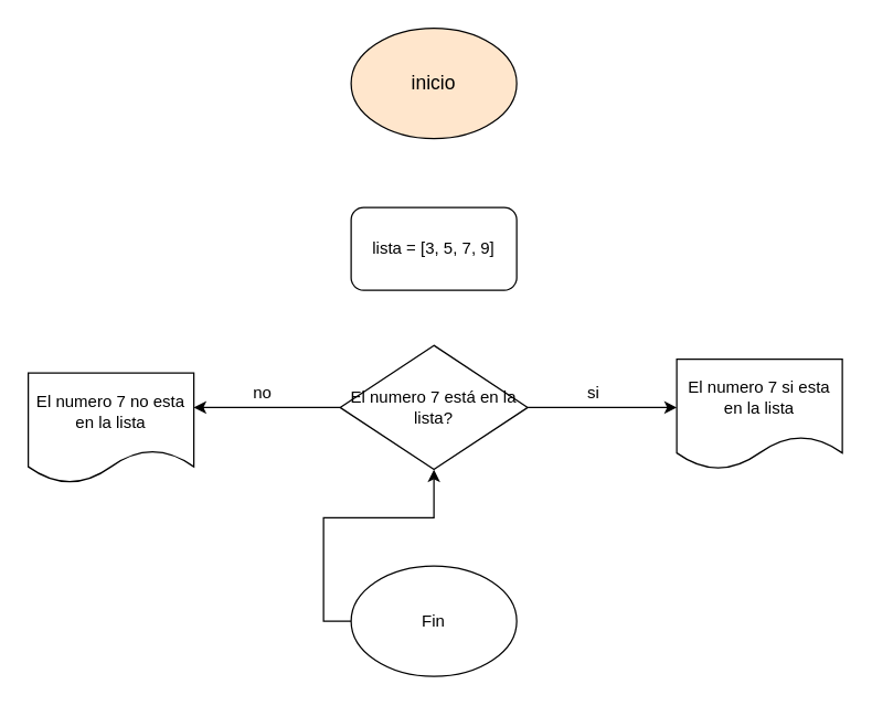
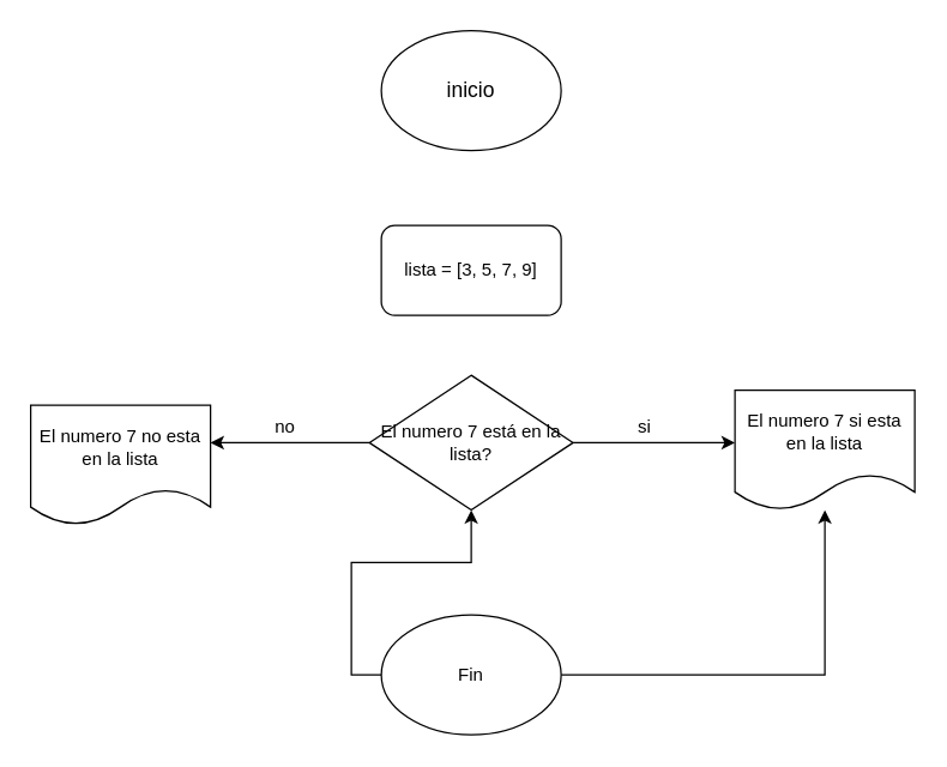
- <mxCell id="2" value="&lt;font style=&quot;font-size: 14px;&quot;&gt;inicio&lt;/font&gt;" style="ellipse;whiteSpace=wrap;html=1;fillColor=#ffe6cc;" vertex="1" parent="1"><mxGeometry x="254" y="20" width="120" height="80" as="geometry" /></mxCell>
+ <mxCell id="2" value="&lt;font style=&quot;font-size: 14px;&quot;&gt;inicio&lt;/font&gt;" style="ellipse;whiteSpace=wrap;html=1;" vertex="1" parent="1"><mxGeometry x="254" y="20" width="120" height="80" as="geometry" /></mxCell>
+ <mxCell id="12" style="edgeStyle=orthogonalEdgeStyle;rounded=0;orthogonalLoop=1;jettySize=auto;html=1;exitX=1;exitY=0.5;exitDx=0;exitDy=0;" edge="1" parent="1" source="13" target="10"><mxGeometry relative="1" as="geometry"><mxPoint x="560" y="450" as="targetPoint" /></mxGeometry></mxCell>
